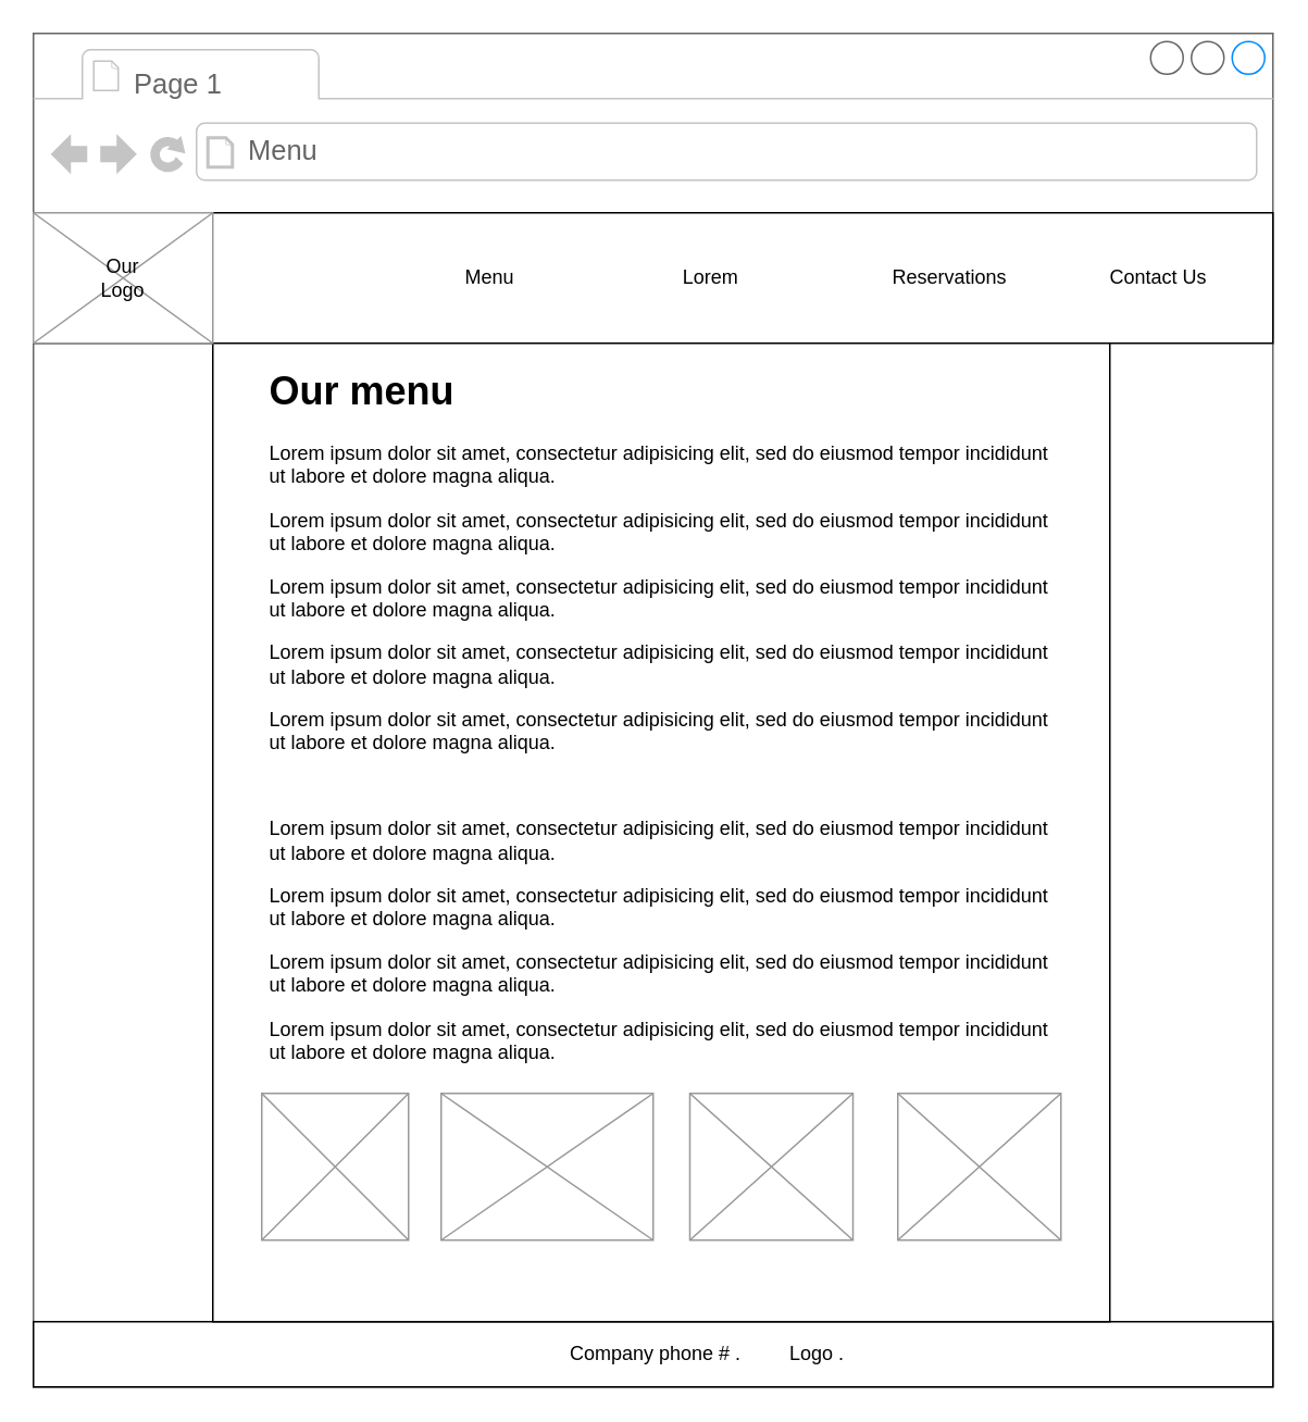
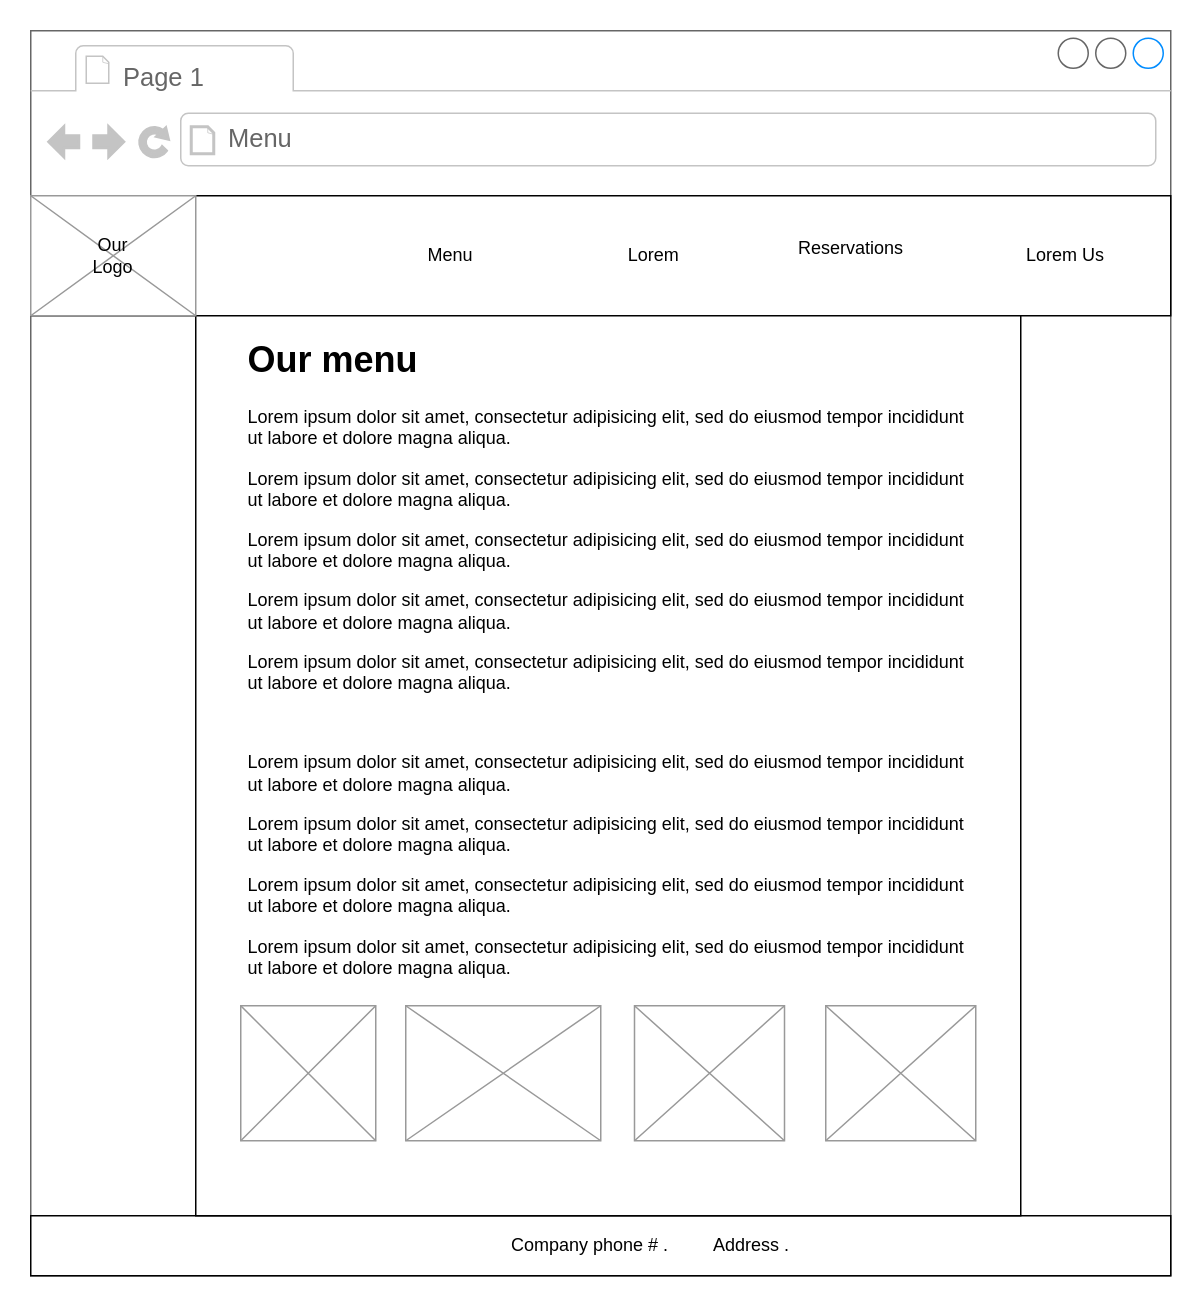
- <mxCell id="9" value="Reservations" style="text;html=1;strokeColor=none;fillColor=none;align=center;verticalAlign=middle;whiteSpace=wrap;rounded=0;" parent="2" vertex="1"><mxGeometry x="511.5" y="140" width="100" height="20" as="geometry" /></mxCell>
+ <mxCell id="9" value="Reservations" style="text;html=1;strokeColor=none;fillColor=none;align=center;verticalAlign=middle;whiteSpace=wrap;rounded=0;" parent="2" vertex="1"><mxGeometry x="496.5" y="135" width="100" height="20" as="geometry" /></mxCell>
- <mxCell id="10" value="Contact Us" style="text;html=1;strokeColor=none;fillColor=none;align=center;verticalAlign=middle;whiteSpace=wrap;rounded=0;" parent="2" vertex="1"><mxGeometry x="650" y="140" width="80" height="20" as="geometry" /></mxCell>
+ <mxCell id="10" value="Lorem Us" style="text;html=1;strokeColor=none;fillColor=none;align=center;verticalAlign=middle;whiteSpace=wrap;rounded=0;" parent="2" vertex="1"><mxGeometry x="650" y="140" width="80" height="20" as="geometry" /></mxCell>
- <mxCell id="11" value="Company phone # .&amp;nbsp; &amp;nbsp; &amp;nbsp; &amp;nbsp; &amp;nbsp;Logo .&amp;nbsp;" style="text;html=1;strokeColor=none;fillColor=none;align=center;verticalAlign=middle;whiteSpace=wrap;rounded=0;" parent="2" vertex="1"><mxGeometry x="260" y="800" width="310" height="20" as="geometry" /></mxCell>
+ <mxCell id="11" value="Company phone # .&amp;nbsp; &amp;nbsp; &amp;nbsp; &amp;nbsp; &amp;nbsp;Address .&amp;nbsp;" style="text;html=1;strokeColor=none;fillColor=none;align=center;verticalAlign=middle;whiteSpace=wrap;rounded=0;" parent="2" vertex="1"><mxGeometry x="260" y="800" width="310" height="20" as="geometry" /></mxCell>
